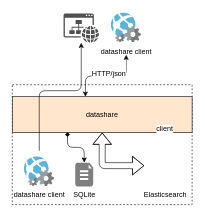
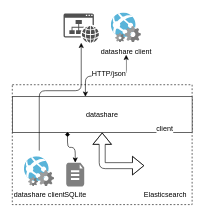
- <mxCell id="8" value="datashare" style="rounded=0;whiteSpace=wrap;html=1;fillColor=#ffe6cc;" vertex="1" parent="7"><mxGeometry width="300" height="60" as="geometry" /></mxCell>
+ <mxCell id="8" value="datashare" style="rounded=0;whiteSpace=wrap;html=1;" vertex="1" parent="7"><mxGeometry width="300" height="60" as="geometry" /></mxCell>
- <mxCell id="13" value="&lt;div&gt;SQLite&lt;/div&gt;" style="pointerEvents=1;shadow=0;dashed=0;html=1;strokeColor=none;labelPosition=center;verticalLabelPosition=bottom;verticalAlign=top;align=center;shape=mxgraph.azure.file_2;fillColor=#7F7F7F;" vertex="1" parent="1"><mxGeometry x="125" y="270.5" width="30" height="40" as="geometry" /></mxCell>
+ <mxCell id="13" value="&lt;div&gt;SQLite&lt;/div&gt;" style="pointerEvents=1;shadow=0;dashed=0;html=1;strokeColor=none;labelPosition=center;verticalLabelPosition=bottom;verticalAlign=top;align=center;shape=mxgraph.azure.file_2;fillColor=#7F7F7F;" vertex="1" parent="1"><mxGeometry x="110" y="270.5" width="30" height="40" as="geometry" /></mxCell>
